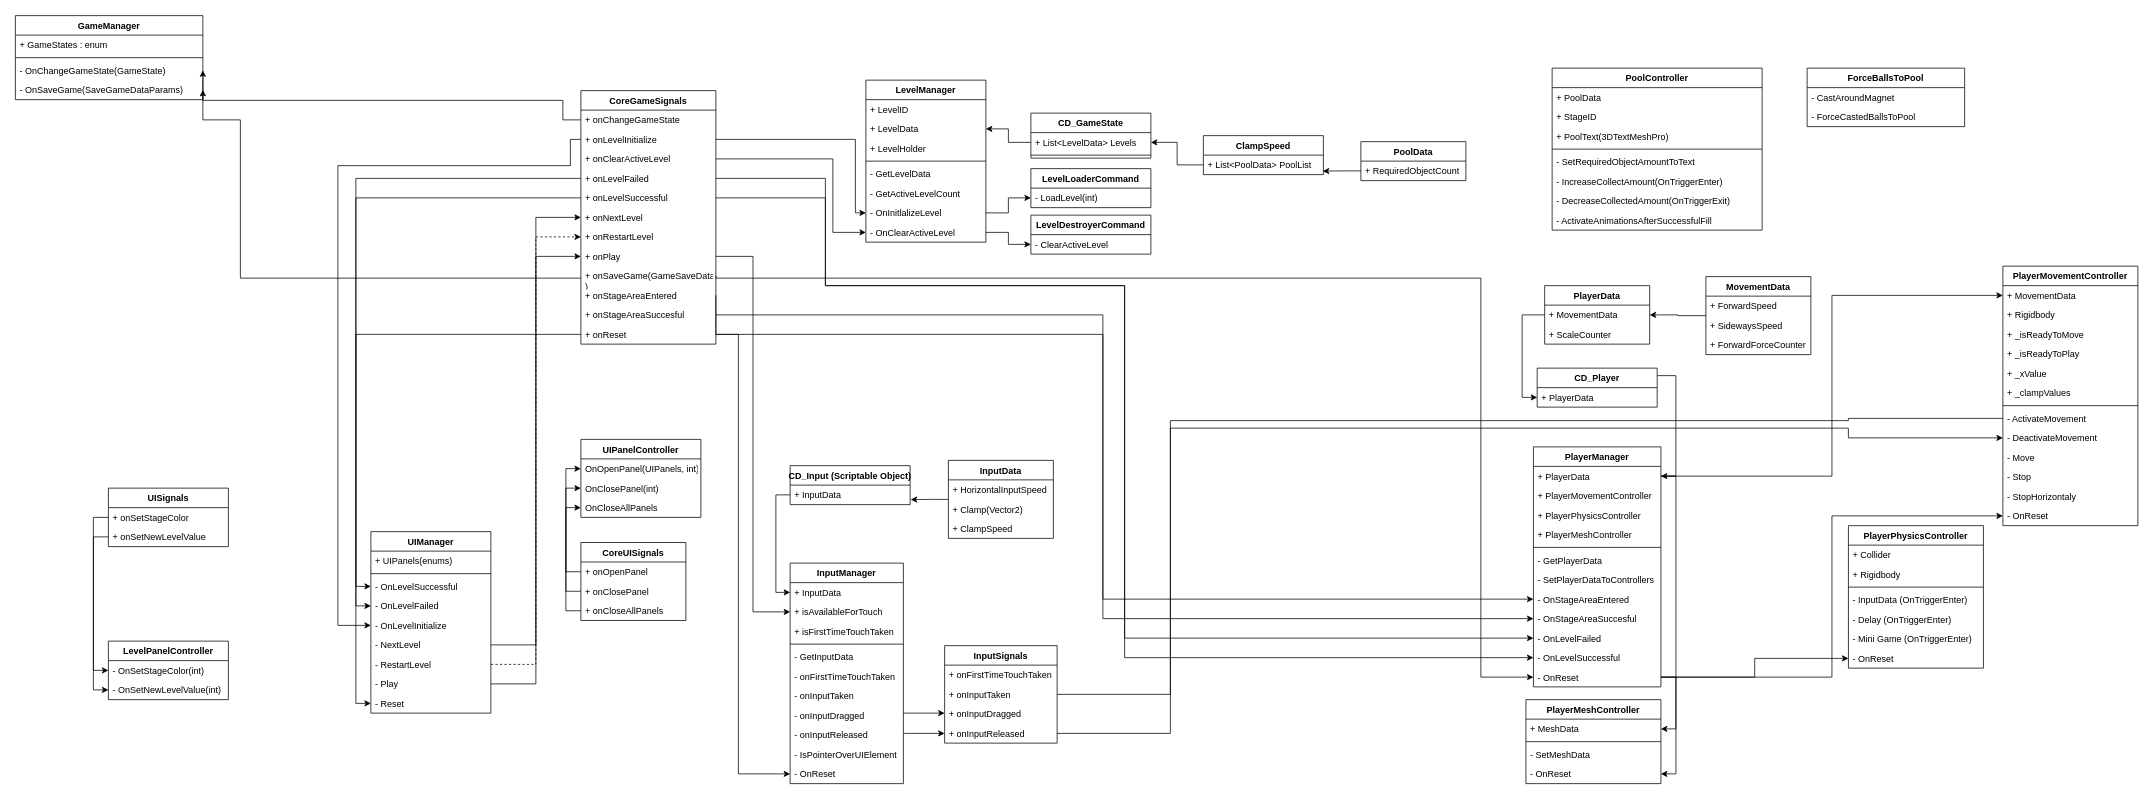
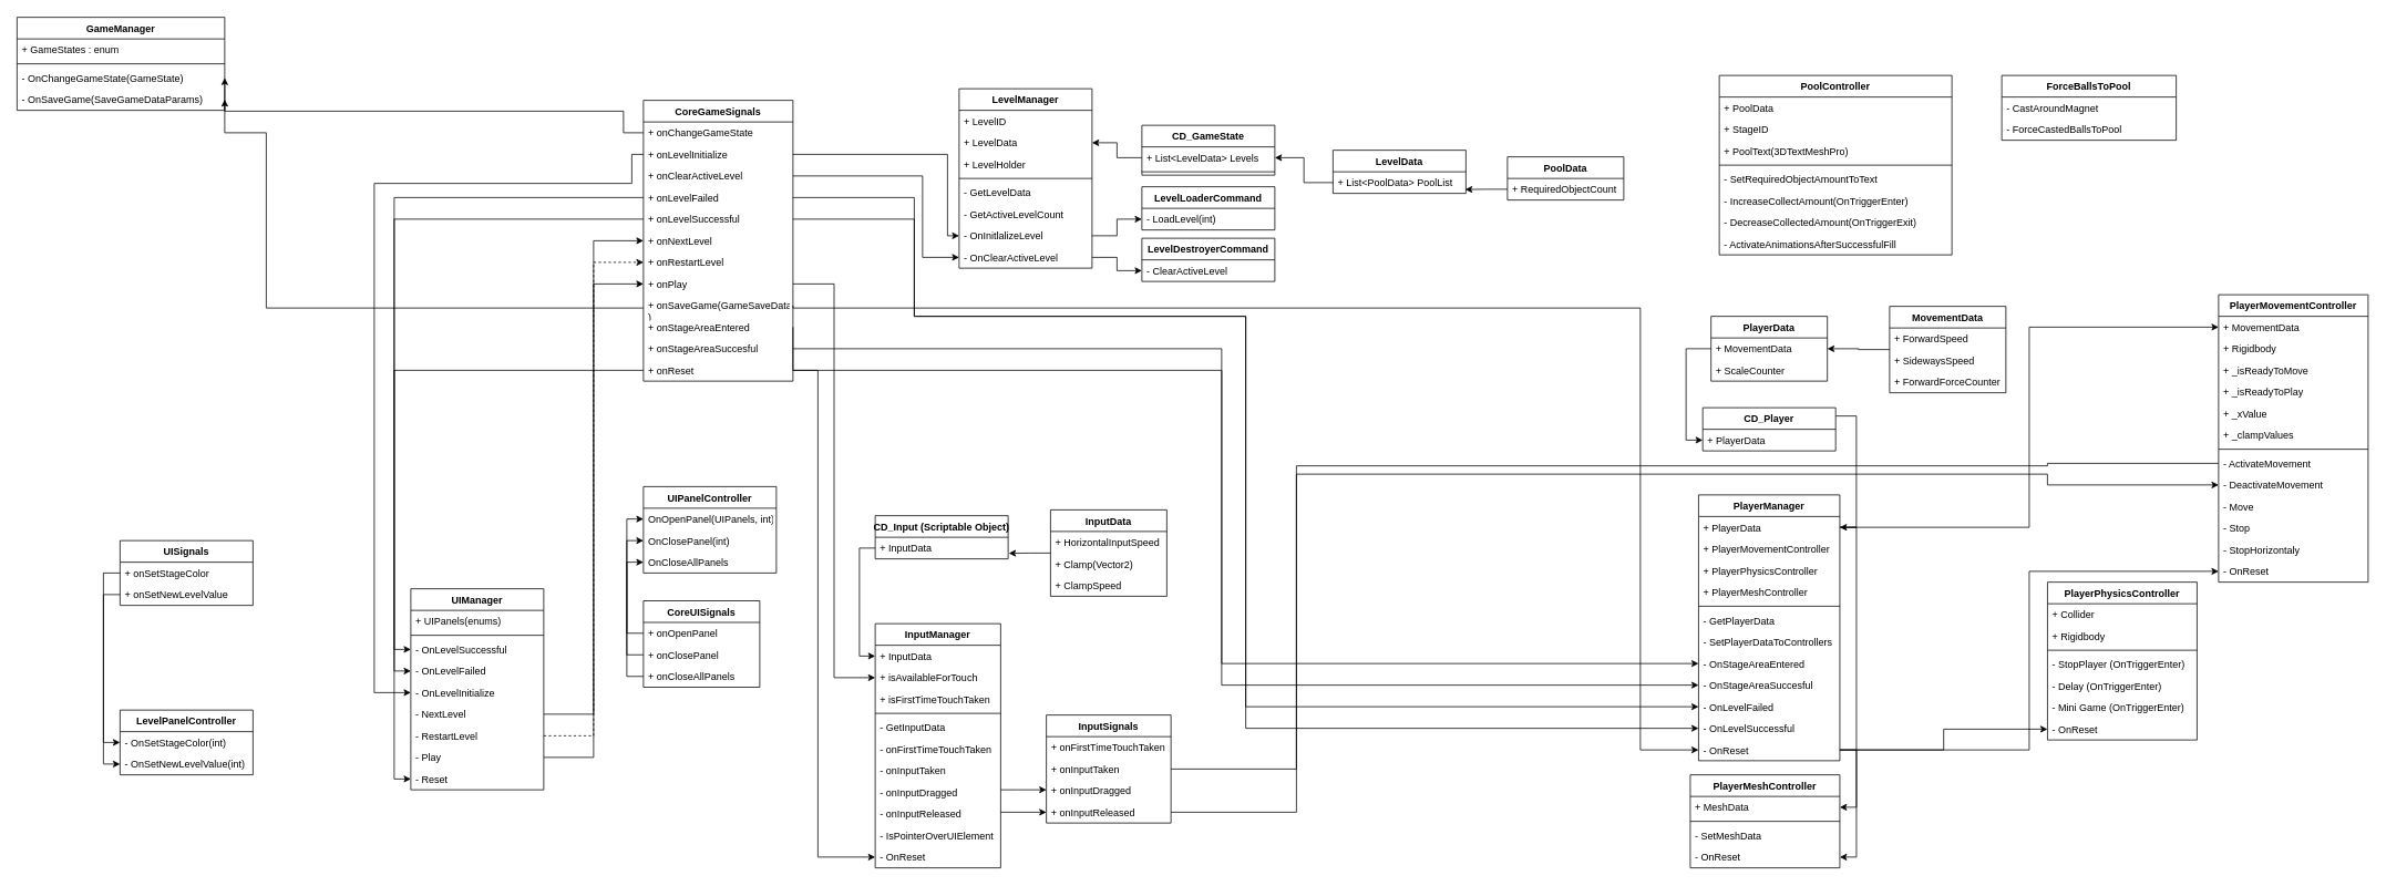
- <mxCell id="34" value="ClampSpeed&#10;" style="swimlane;fontStyle=1;align=center;verticalAlign=top;childLayout=stackLayout;horizontal=1;startSize=26;horizontalStack=0;resizeParent=1;resizeParentMax=0;resizeLast=0;collapsible=1;marginBottom=0;" parent="1" vertex="1"><mxGeometry x="1604" y="180" width="160" height="52" as="geometry" /></mxCell>
+ <mxCell id="34" value="LevelData&#10;" style="swimlane;fontStyle=1;align=center;verticalAlign=top;childLayout=stackLayout;horizontal=1;startSize=26;horizontalStack=0;resizeParent=1;resizeParentMax=0;resizeLast=0;collapsible=1;marginBottom=0;" parent="1" vertex="1"><mxGeometry x="1604" y="180" width="160" height="52" as="geometry" /></mxCell>
- <mxCell id="113" value="- InputData (OnTriggerEnter)" style="text;strokeColor=none;fillColor=none;align=left;verticalAlign=top;spacingLeft=4;spacingRight=4;overflow=hidden;rotatable=0;points=[[0,0.5],[1,0.5]];portConstraint=eastwest;" parent="109" vertex="1"><mxGeometry y="86" width="180" height="26" as="geometry" /></mxCell>
+ <mxCell id="113" value="- StopPlayer (OnTriggerEnter)" style="text;strokeColor=none;fillColor=none;align=left;verticalAlign=top;spacingLeft=4;spacingRight=4;overflow=hidden;rotatable=0;points=[[0,0.5],[1,0.5]];portConstraint=eastwest;" parent="109" vertex="1"><mxGeometry y="86" width="180" height="26" as="geometry" /></mxCell>
